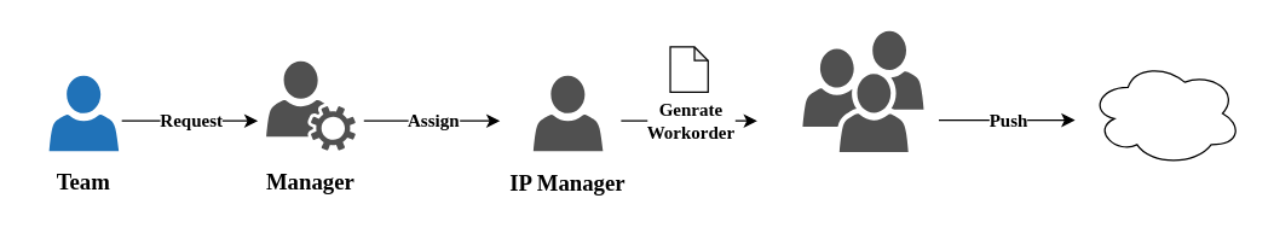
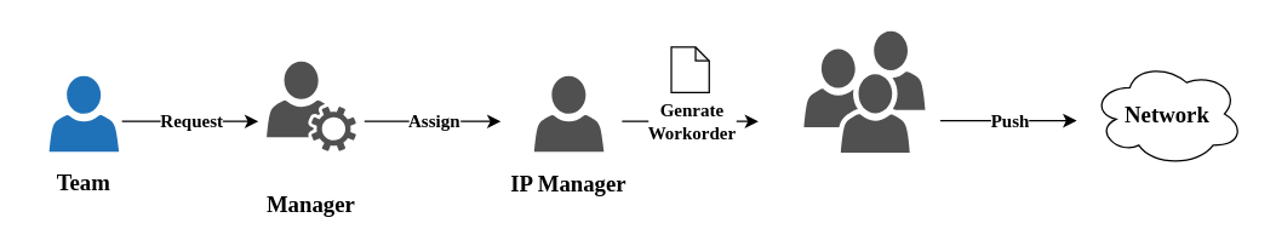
+ <mxCell id="11" value="&lt;font face=&quot;Old Standard TT&quot; size=&quot;1&quot;&gt;&lt;b style=&quot;font-size: 15px&quot;&gt;Network&lt;/b&gt;&lt;/font&gt;" style="text;html=1;strokeColor=none;fillColor=none;align=center;verticalAlign=middle;whiteSpace=wrap;rounded=0;" vertex="1" parent="1"><mxGeometry x="730" y="49.5" width="80" height="50" as="geometry" /></mxCell>
- <mxCell id="8" value="&lt;font style=&quot;font-size: 15px&quot; face=&quot;Old Standard TT&quot;&gt;&lt;b&gt;Manager&lt;/b&gt;&lt;/font&gt;" style="text;html=1;strokeColor=none;fillColor=none;align=center;verticalAlign=middle;whiteSpace=wrap;rounded=0;" vertex="1" parent="1"><mxGeometry x="170" y="99" width="70" height="40" as="geometry" /></mxCell>
+ <mxCell id="8" value="&lt;font style=&quot;font-size: 15px&quot; face=&quot;Old Standard TT&quot;&gt;&lt;b&gt;Manager&lt;/b&gt;&lt;/font&gt;" style="text;html=1;strokeColor=none;fillColor=none;align=center;verticalAlign=middle;whiteSpace=wrap;rounded=0;" vertex="1" parent="1"><mxGeometry x="170" y="114" width="70" height="40" as="geometry" /></mxCell>
